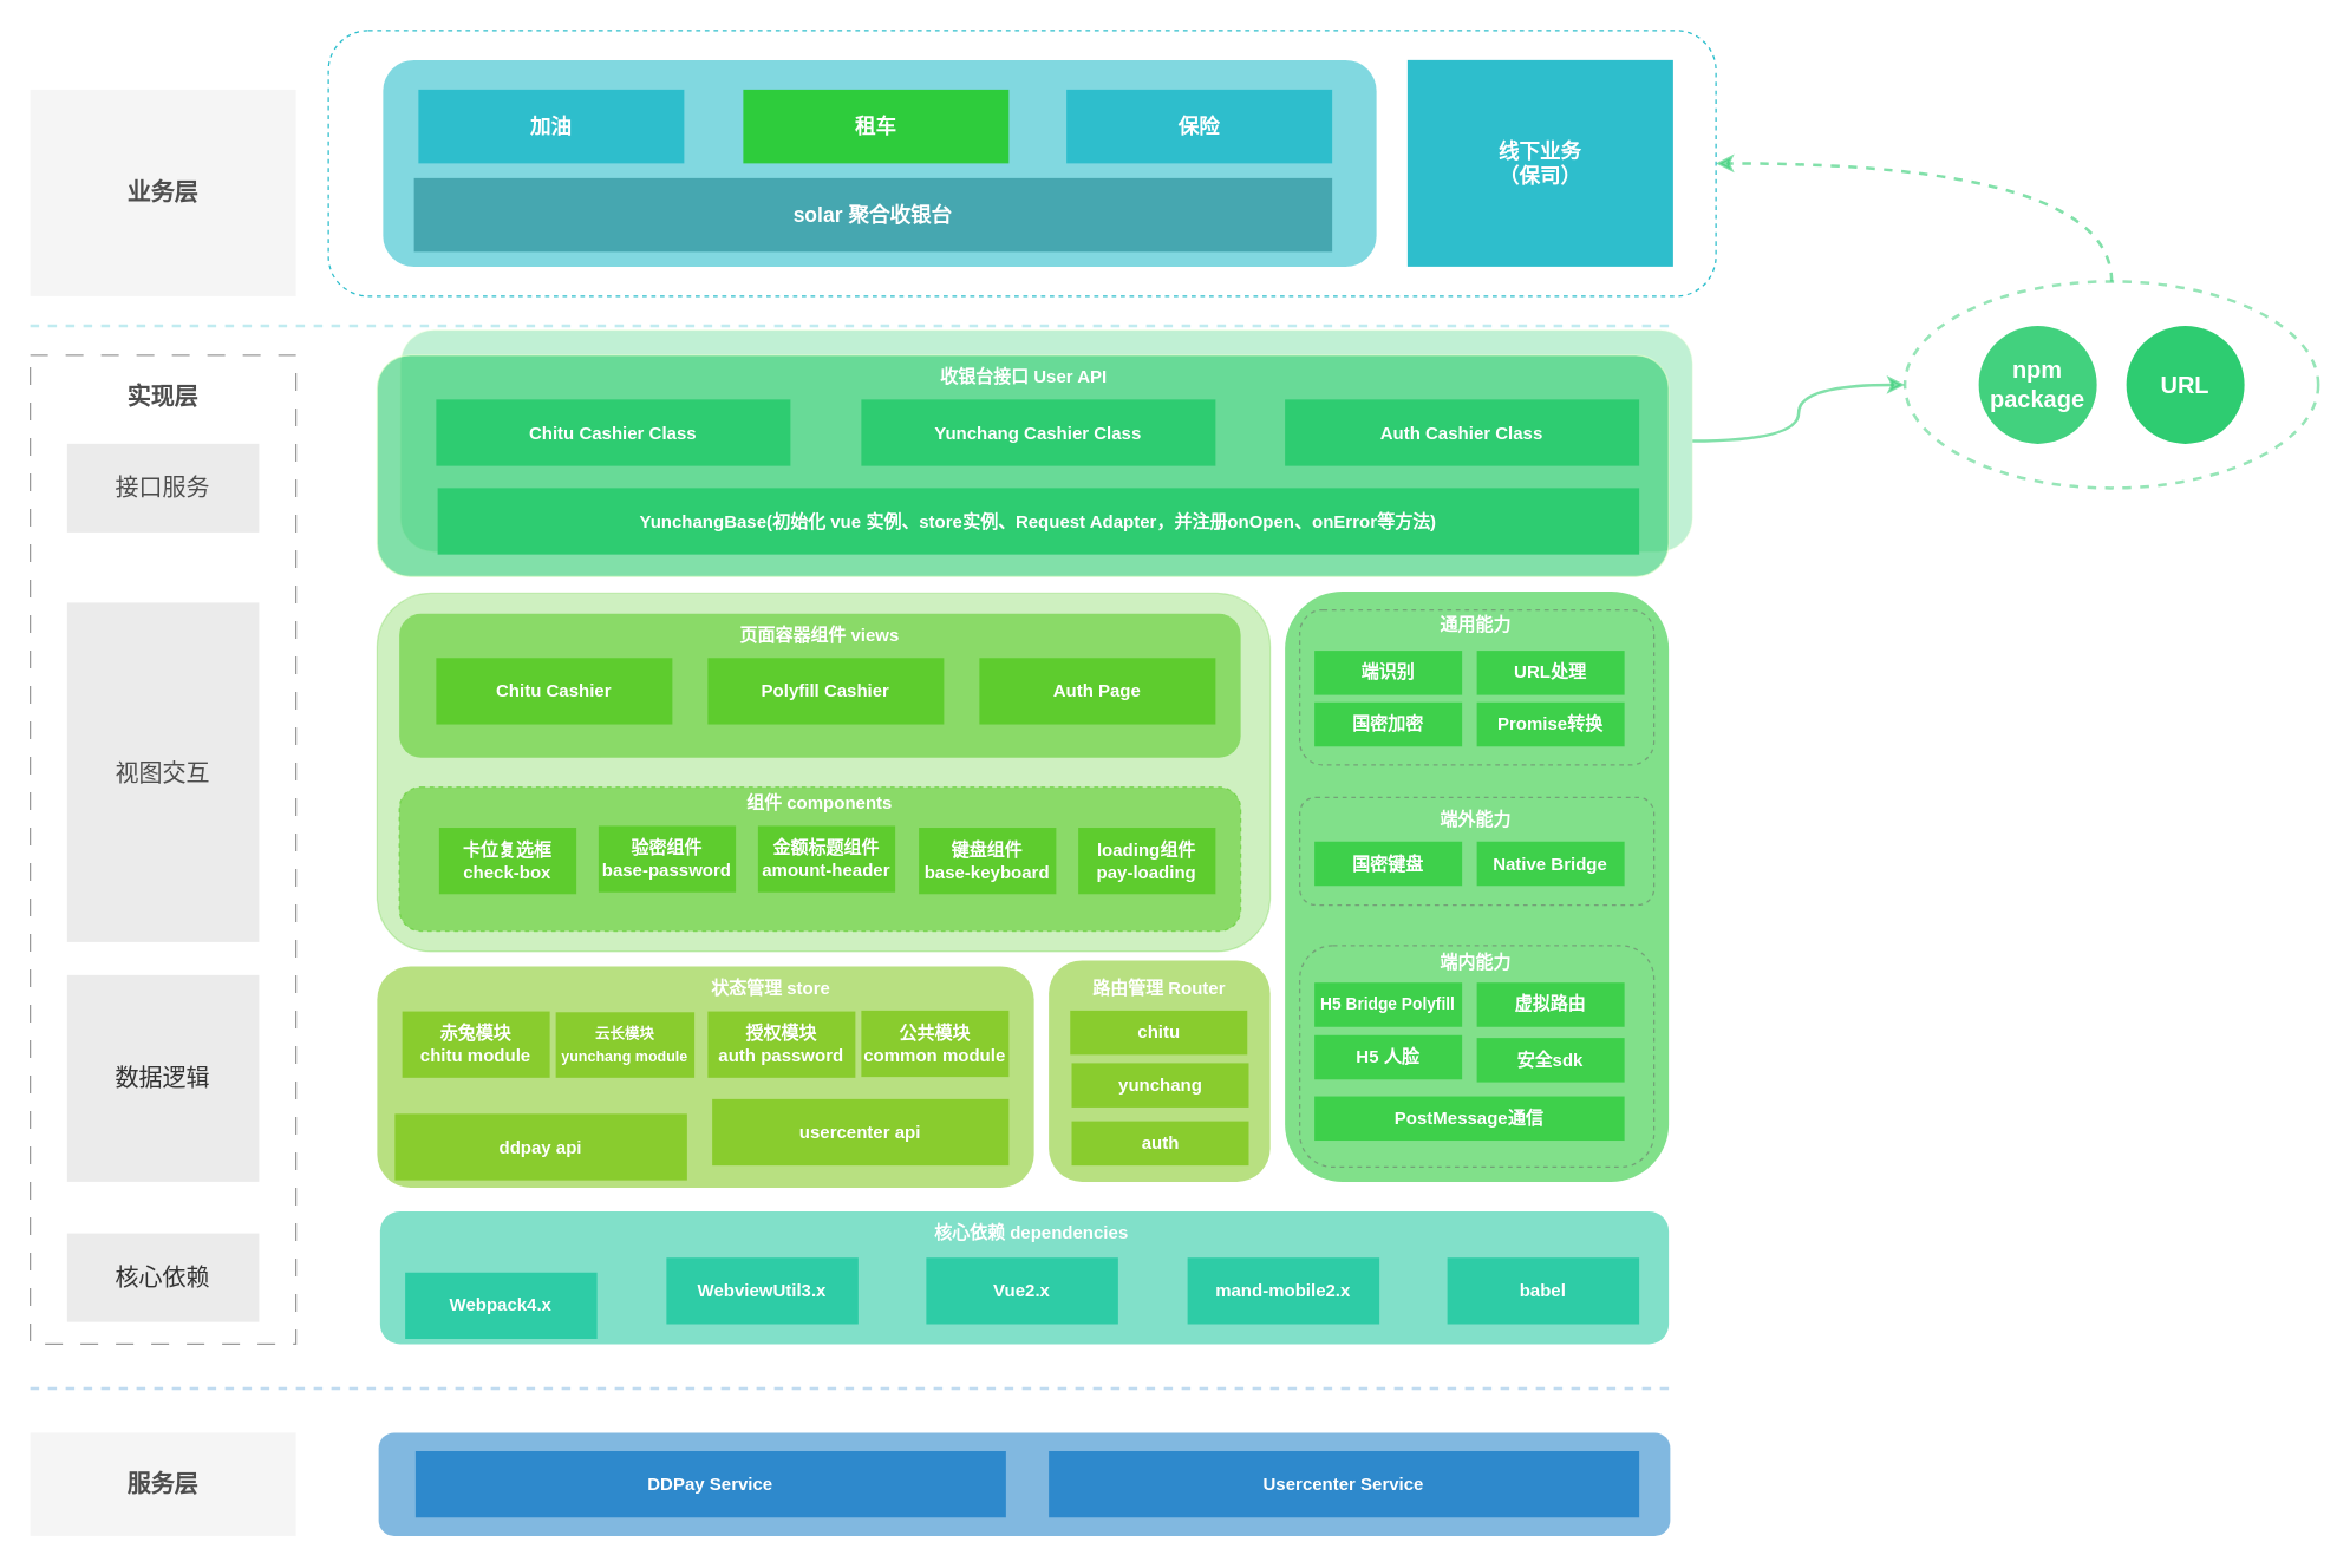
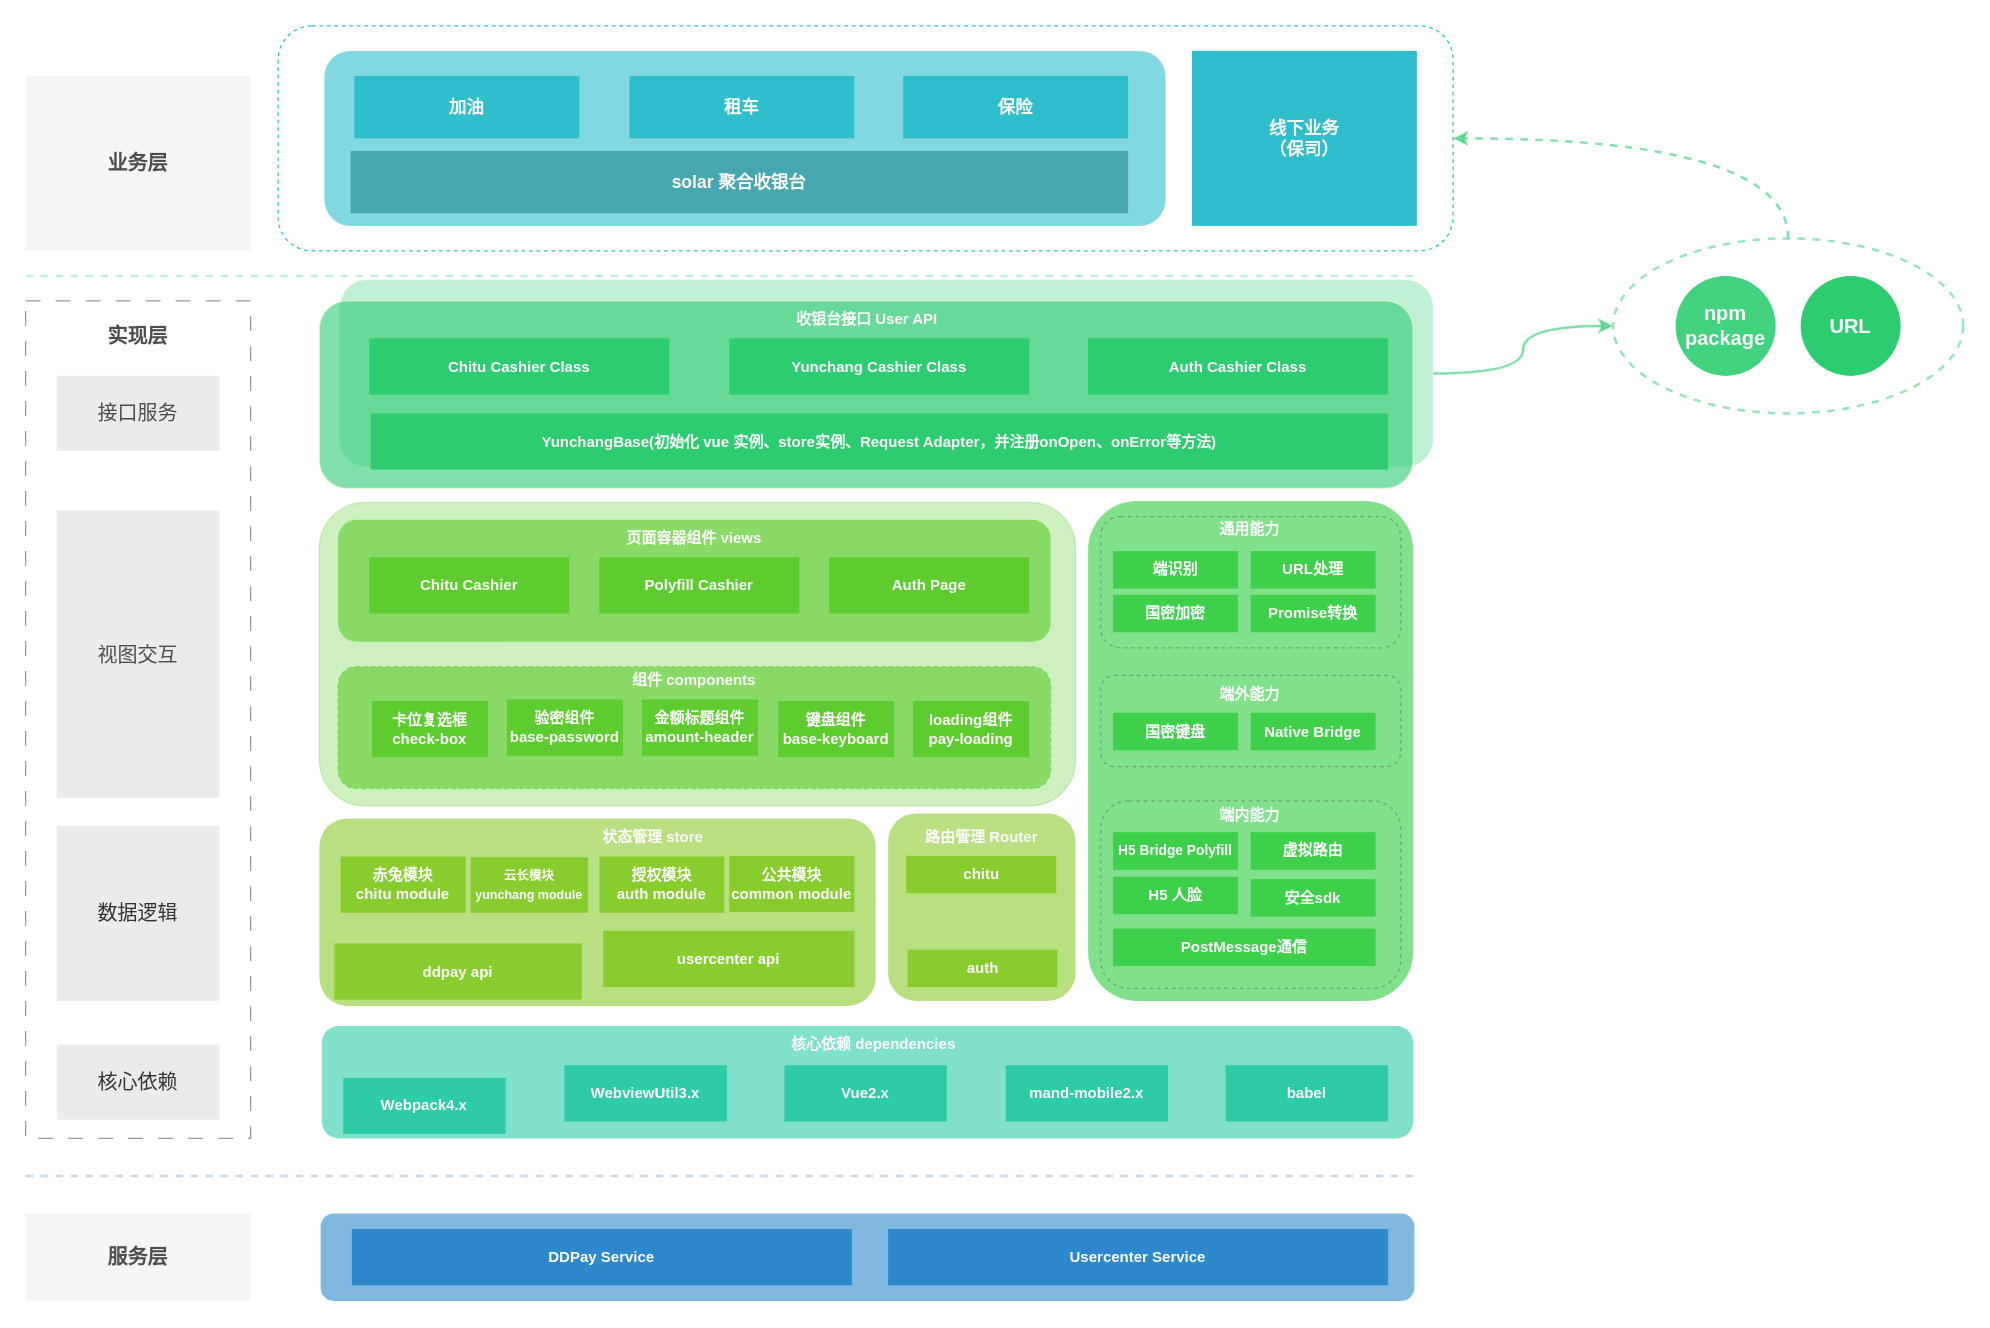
- <mxCell id="22" value="租车" style="rounded=0;whiteSpace=wrap;html=1;labelBackgroundColor=none;fillColor=#2ecc3c;strokeColor=none;fontSize=14;fontStyle=1;fontColor=#FFFFFF;" parent="1" vertex="1"><mxGeometry x="503" y="60" width="180" height="50" as="geometry" /></mxCell>
+ <mxCell id="22" value="租车" style="rounded=0;whiteSpace=wrap;html=1;labelBackgroundColor=none;fillColor=#2ebecc;strokeColor=none;fontSize=14;fontStyle=1;fontColor=#FFFFFF;" parent="1" vertex="1"><mxGeometry x="503" y="60" width="180" height="50" as="geometry" /></mxCell>
- <mxCell id="39" value="授权模块&lt;br&gt;auth password" style="rounded=0;whiteSpace=wrap;html=1;flipH=0;labelBackgroundColor=none;strokeColor=none;fillColor=#89CC2e;fontColor=#FFFFFF;fontStyle=1" parent="1" vertex="1"><mxGeometry x="479" y="684.56" width="100" height="45" as="geometry" /></mxCell>
+ <mxCell id="39" value="授权模块&lt;br&gt;auth module" style="rounded=0;whiteSpace=wrap;html=1;flipH=0;labelBackgroundColor=none;strokeColor=none;fillColor=#89CC2e;fontColor=#FFFFFF;fontStyle=1" parent="1" vertex="1"><mxGeometry x="479" y="684.56" width="100" height="45" as="geometry" /></mxCell>
- <mxCell id="57" value="yunchang" style="rounded=0;whiteSpace=wrap;html=1;flipH=0;labelBackgroundColor=none;strokeColor=none;fillColor=#89CC2e;fontColor=#FFFFFF;fontStyle=1" parent="1" vertex="1"><mxGeometry x="725.5" y="719.63" width="120" height="30" as="geometry" /></mxCell>
